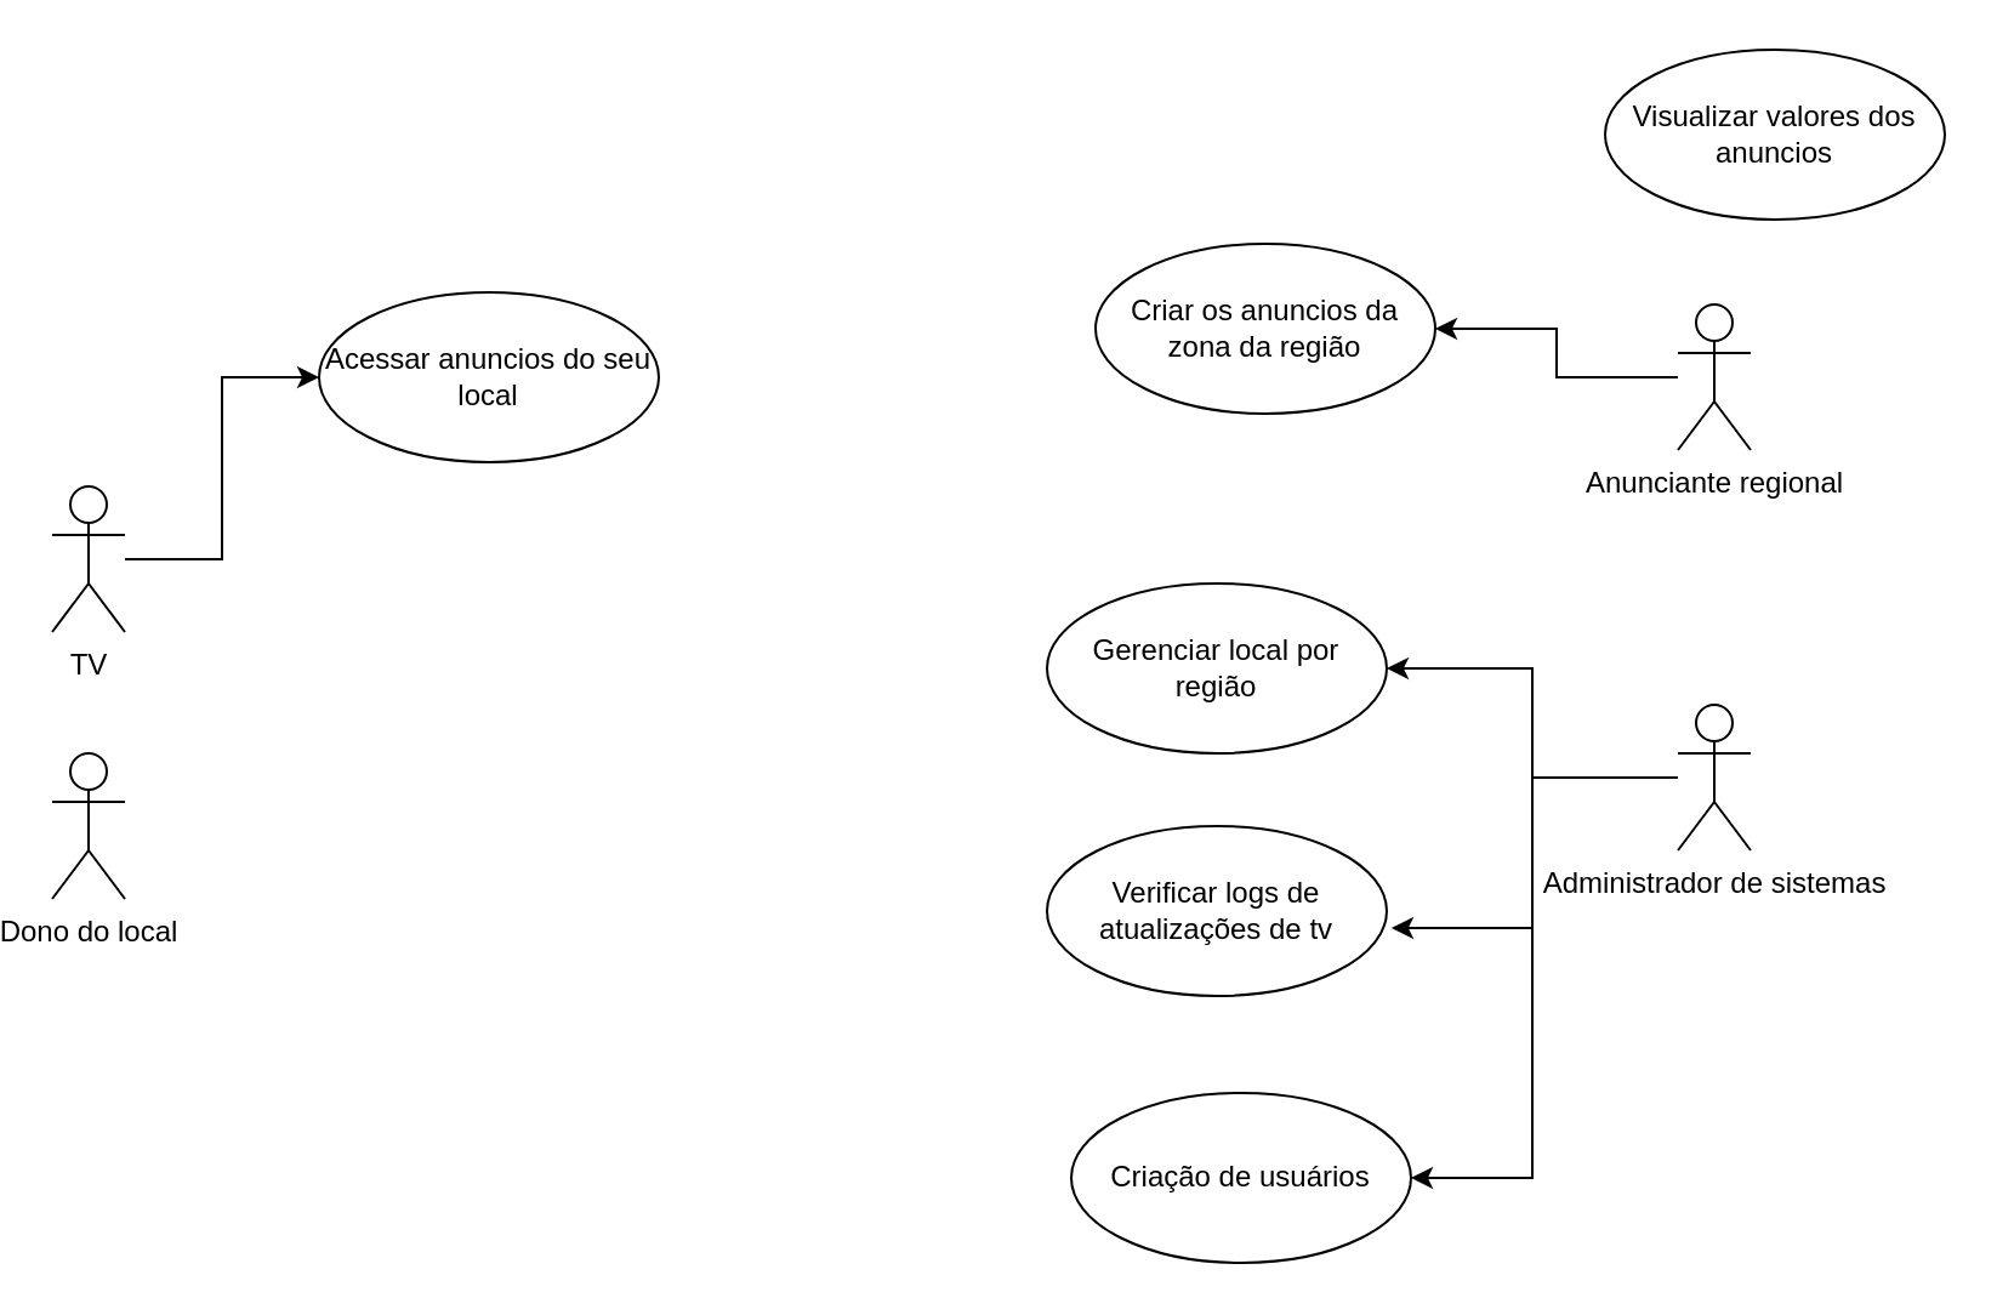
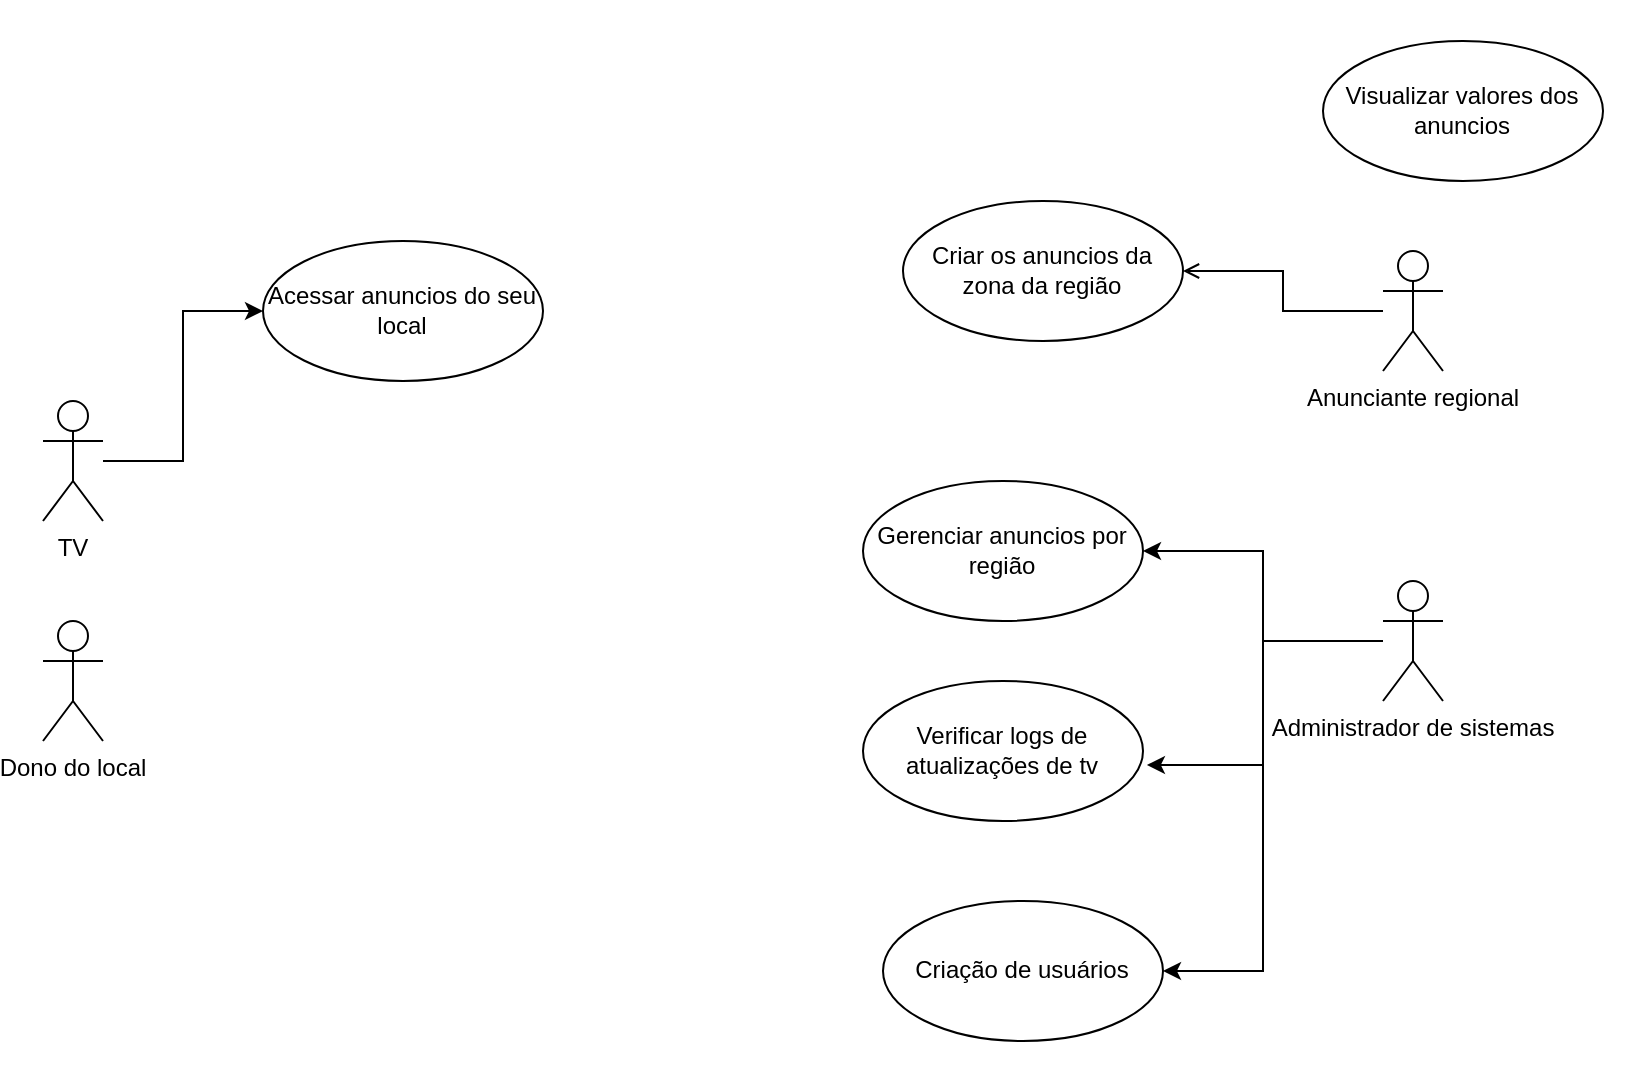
- <mxCell id="6" style="edgeStyle=orthogonalEdgeStyle;rounded=0;orthogonalLoop=1;jettySize=auto;html=1;entryX=1;entryY=0.5;entryDx=0;entryDy=0;" edge="1" parent="1" source="7" target="8"><mxGeometry relative="1" as="geometry" /></mxCell>
+ <mxCell id="6" style="edgeStyle=orthogonalEdgeStyle;rounded=0;orthogonalLoop=1;jettySize=auto;html=1;entryX=1;entryY=0.5;entryDx=0;entryDy=0;endArrow=open;" edge="1" parent="1" source="7" target="8"><mxGeometry relative="1" as="geometry" /></mxCell>
- <mxCell id="12" value="Gerenciar local por região" style="ellipse;whiteSpace=wrap;html=1;" vertex="1" parent="1"><mxGeometry x="430" y="240" width="140" height="70" as="geometry" /></mxCell>
+ <mxCell id="12" value="Gerenciar anuncios por região" style="ellipse;whiteSpace=wrap;html=1;" vertex="1" parent="1"><mxGeometry x="430" y="240" width="140" height="70" as="geometry" /></mxCell>
